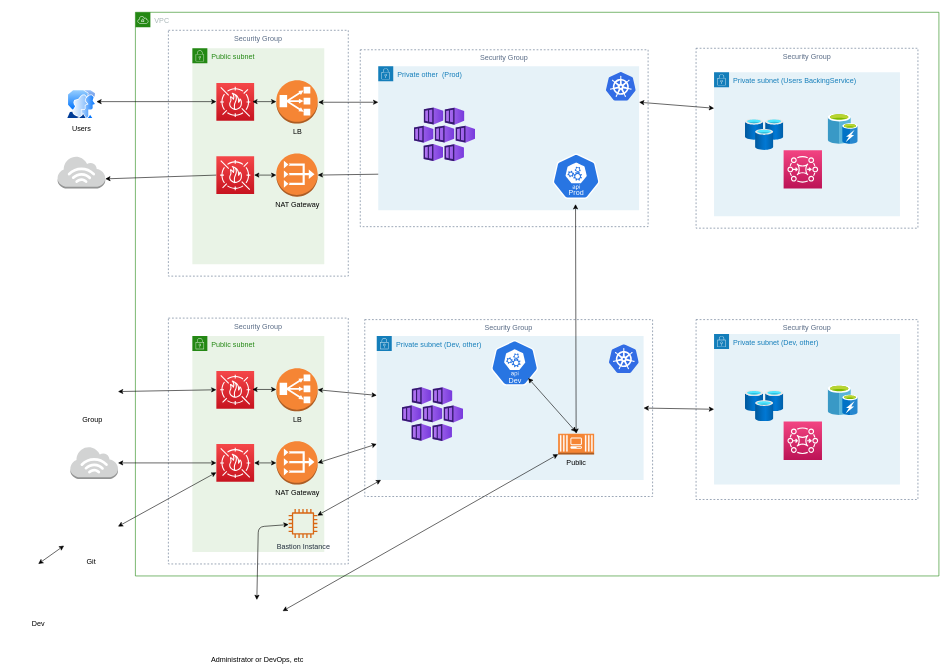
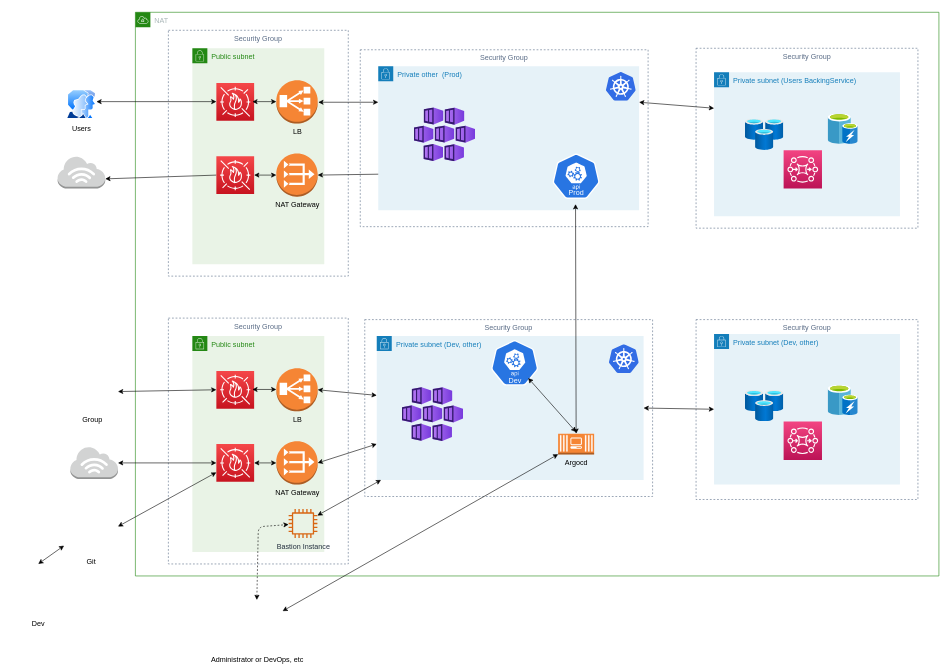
- <mxCell id="2" value="VPC" style="points=[[0,0],[0.25,0],[0.5,0],[0.75,0],[1,0],[1,0.25],[1,0.5],[1,0.75],[1,1],[0.75,1],[0.5,1],[0.25,1],[0,1],[0,0.75],[0,0.5],[0,0.25]];outlineConnect=0;gradientColor=none;html=1;whiteSpace=wrap;fontSize=12;fontStyle=0;shape=mxgraph.aws4.group;grIcon=mxgraph.aws4.group_vpc;strokeColor=#248814;fillColor=none;verticalAlign=top;align=left;spacingLeft=30;fontColor=#AAB7B8;dashed=0;" vertex="1" parent="1"><mxGeometry x="225" y="20" width="1340" height="940" as="geometry" /></mxCell>
+ <mxCell id="2" value="NAT" style="points=[[0,0],[0.25,0],[0.5,0],[0.75,0],[1,0],[1,0.25],[1,0.5],[1,0.75],[1,1],[0.75,1],[0.5,1],[0.25,1],[0,1],[0,0.75],[0,0.5],[0,0.25]];outlineConnect=0;gradientColor=none;html=1;whiteSpace=wrap;fontSize=12;fontStyle=0;shape=mxgraph.aws4.group;grIcon=mxgraph.aws4.group_vpc;strokeColor=#248814;fillColor=none;verticalAlign=top;align=left;spacingLeft=30;fontColor=#AAB7B8;dashed=0;" vertex="1" parent="1"><mxGeometry x="225" y="20" width="1340" height="940" as="geometry" /></mxCell>
- <mxCell id="38" value="Public" style="outlineConnect=0;dashed=0;verticalLabelPosition=bottom;verticalAlign=top;align=center;html=1;shape=mxgraph.aws3.ec2_compute_container_3;fillColor=#F58534;gradientColor=none;" vertex="1" parent="1"><mxGeometry x="930" y="722.75" width="60" height="34.5" as="geometry" /></mxCell>
+ <mxCell id="38" value="Argocd" style="outlineConnect=0;dashed=0;verticalLabelPosition=bottom;verticalAlign=top;align=center;html=1;shape=mxgraph.aws3.ec2_compute_container_3;fillColor=#F58534;gradientColor=none;" vertex="1" parent="1"><mxGeometry x="930" y="722.75" width="60" height="34.5" as="geometry" /></mxCell>
- <mxCell id="59" value="" style="endArrow=classic;startArrow=classic;html=1;exitX=0.5;exitY=0;exitDx=0;exitDy=0;" edge="1" parent="1" source="58" target="56"><mxGeometry width="50" height="50" relative="1" as="geometry"><mxPoint x="530" y="1300" as="sourcePoint" /><mxPoint x="580" y="1250" as="targetPoint" /><Array as="points"><mxPoint x="430" y="878" /></Array></mxGeometry></mxCell>
+ <mxCell id="59" value="" style="endArrow=classic;startArrow=classic;html=1;exitX=0.5;exitY=0;exitDx=0;exitDy=0;dashed=1;" edge="1" parent="1" source="58" target="56"><mxGeometry width="50" height="50" relative="1" as="geometry"><mxPoint x="530" y="1300" as="sourcePoint" /><mxPoint x="580" y="1250" as="targetPoint" /><Array as="points"><mxPoint x="430" y="878" /></Array></mxGeometry></mxCell>
